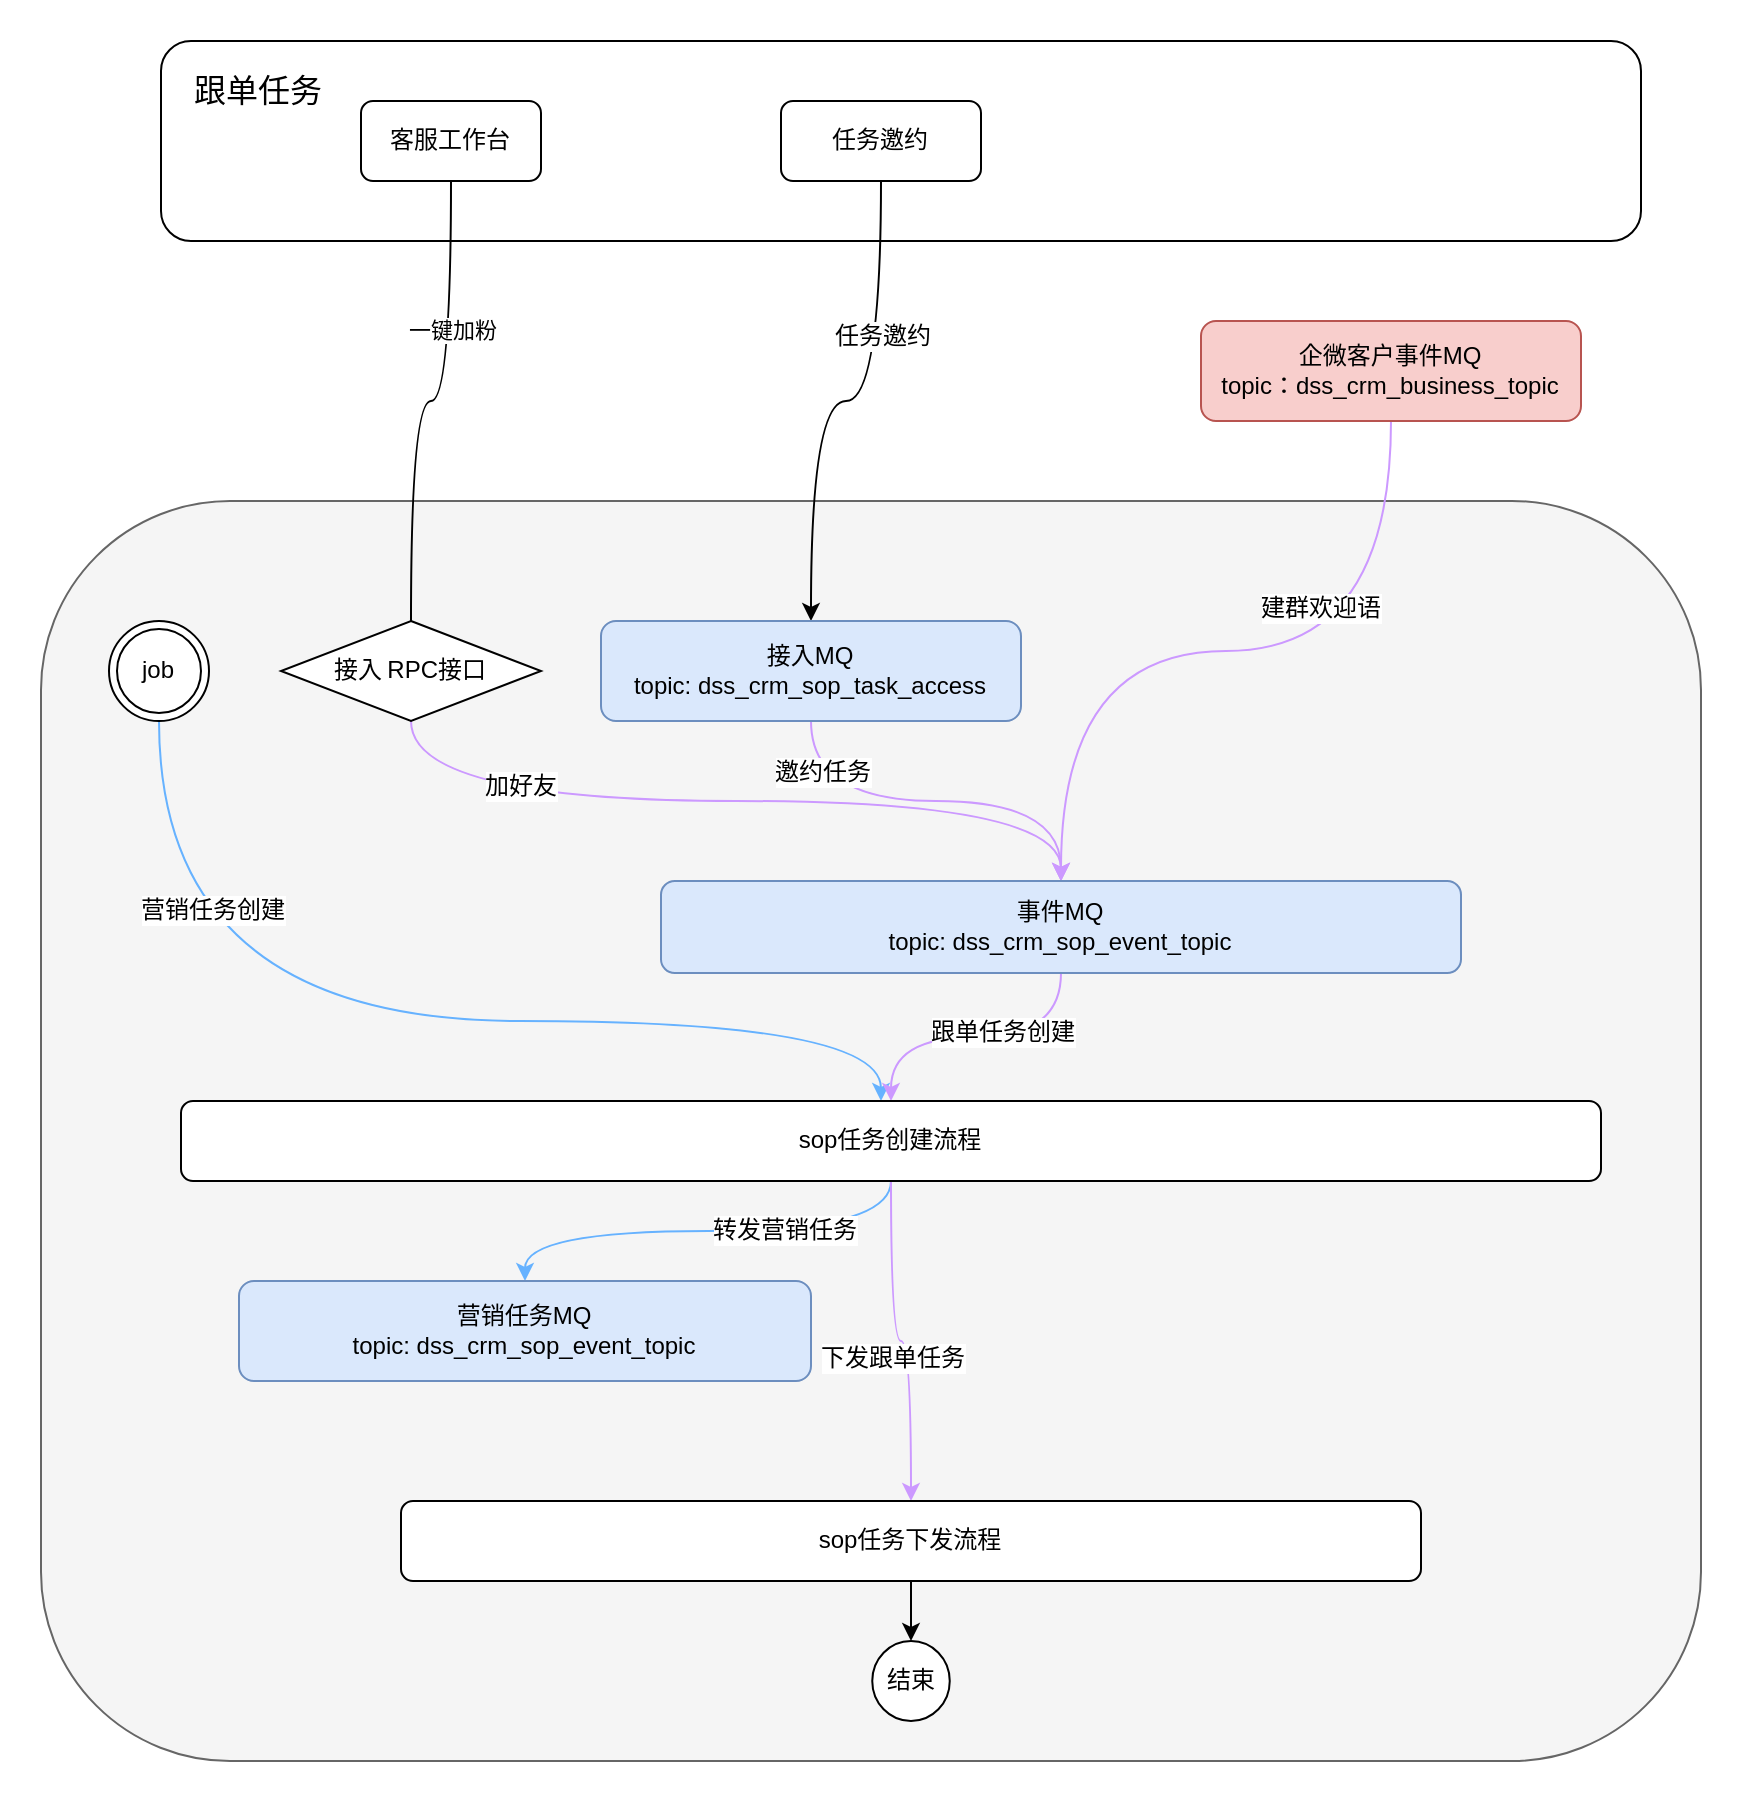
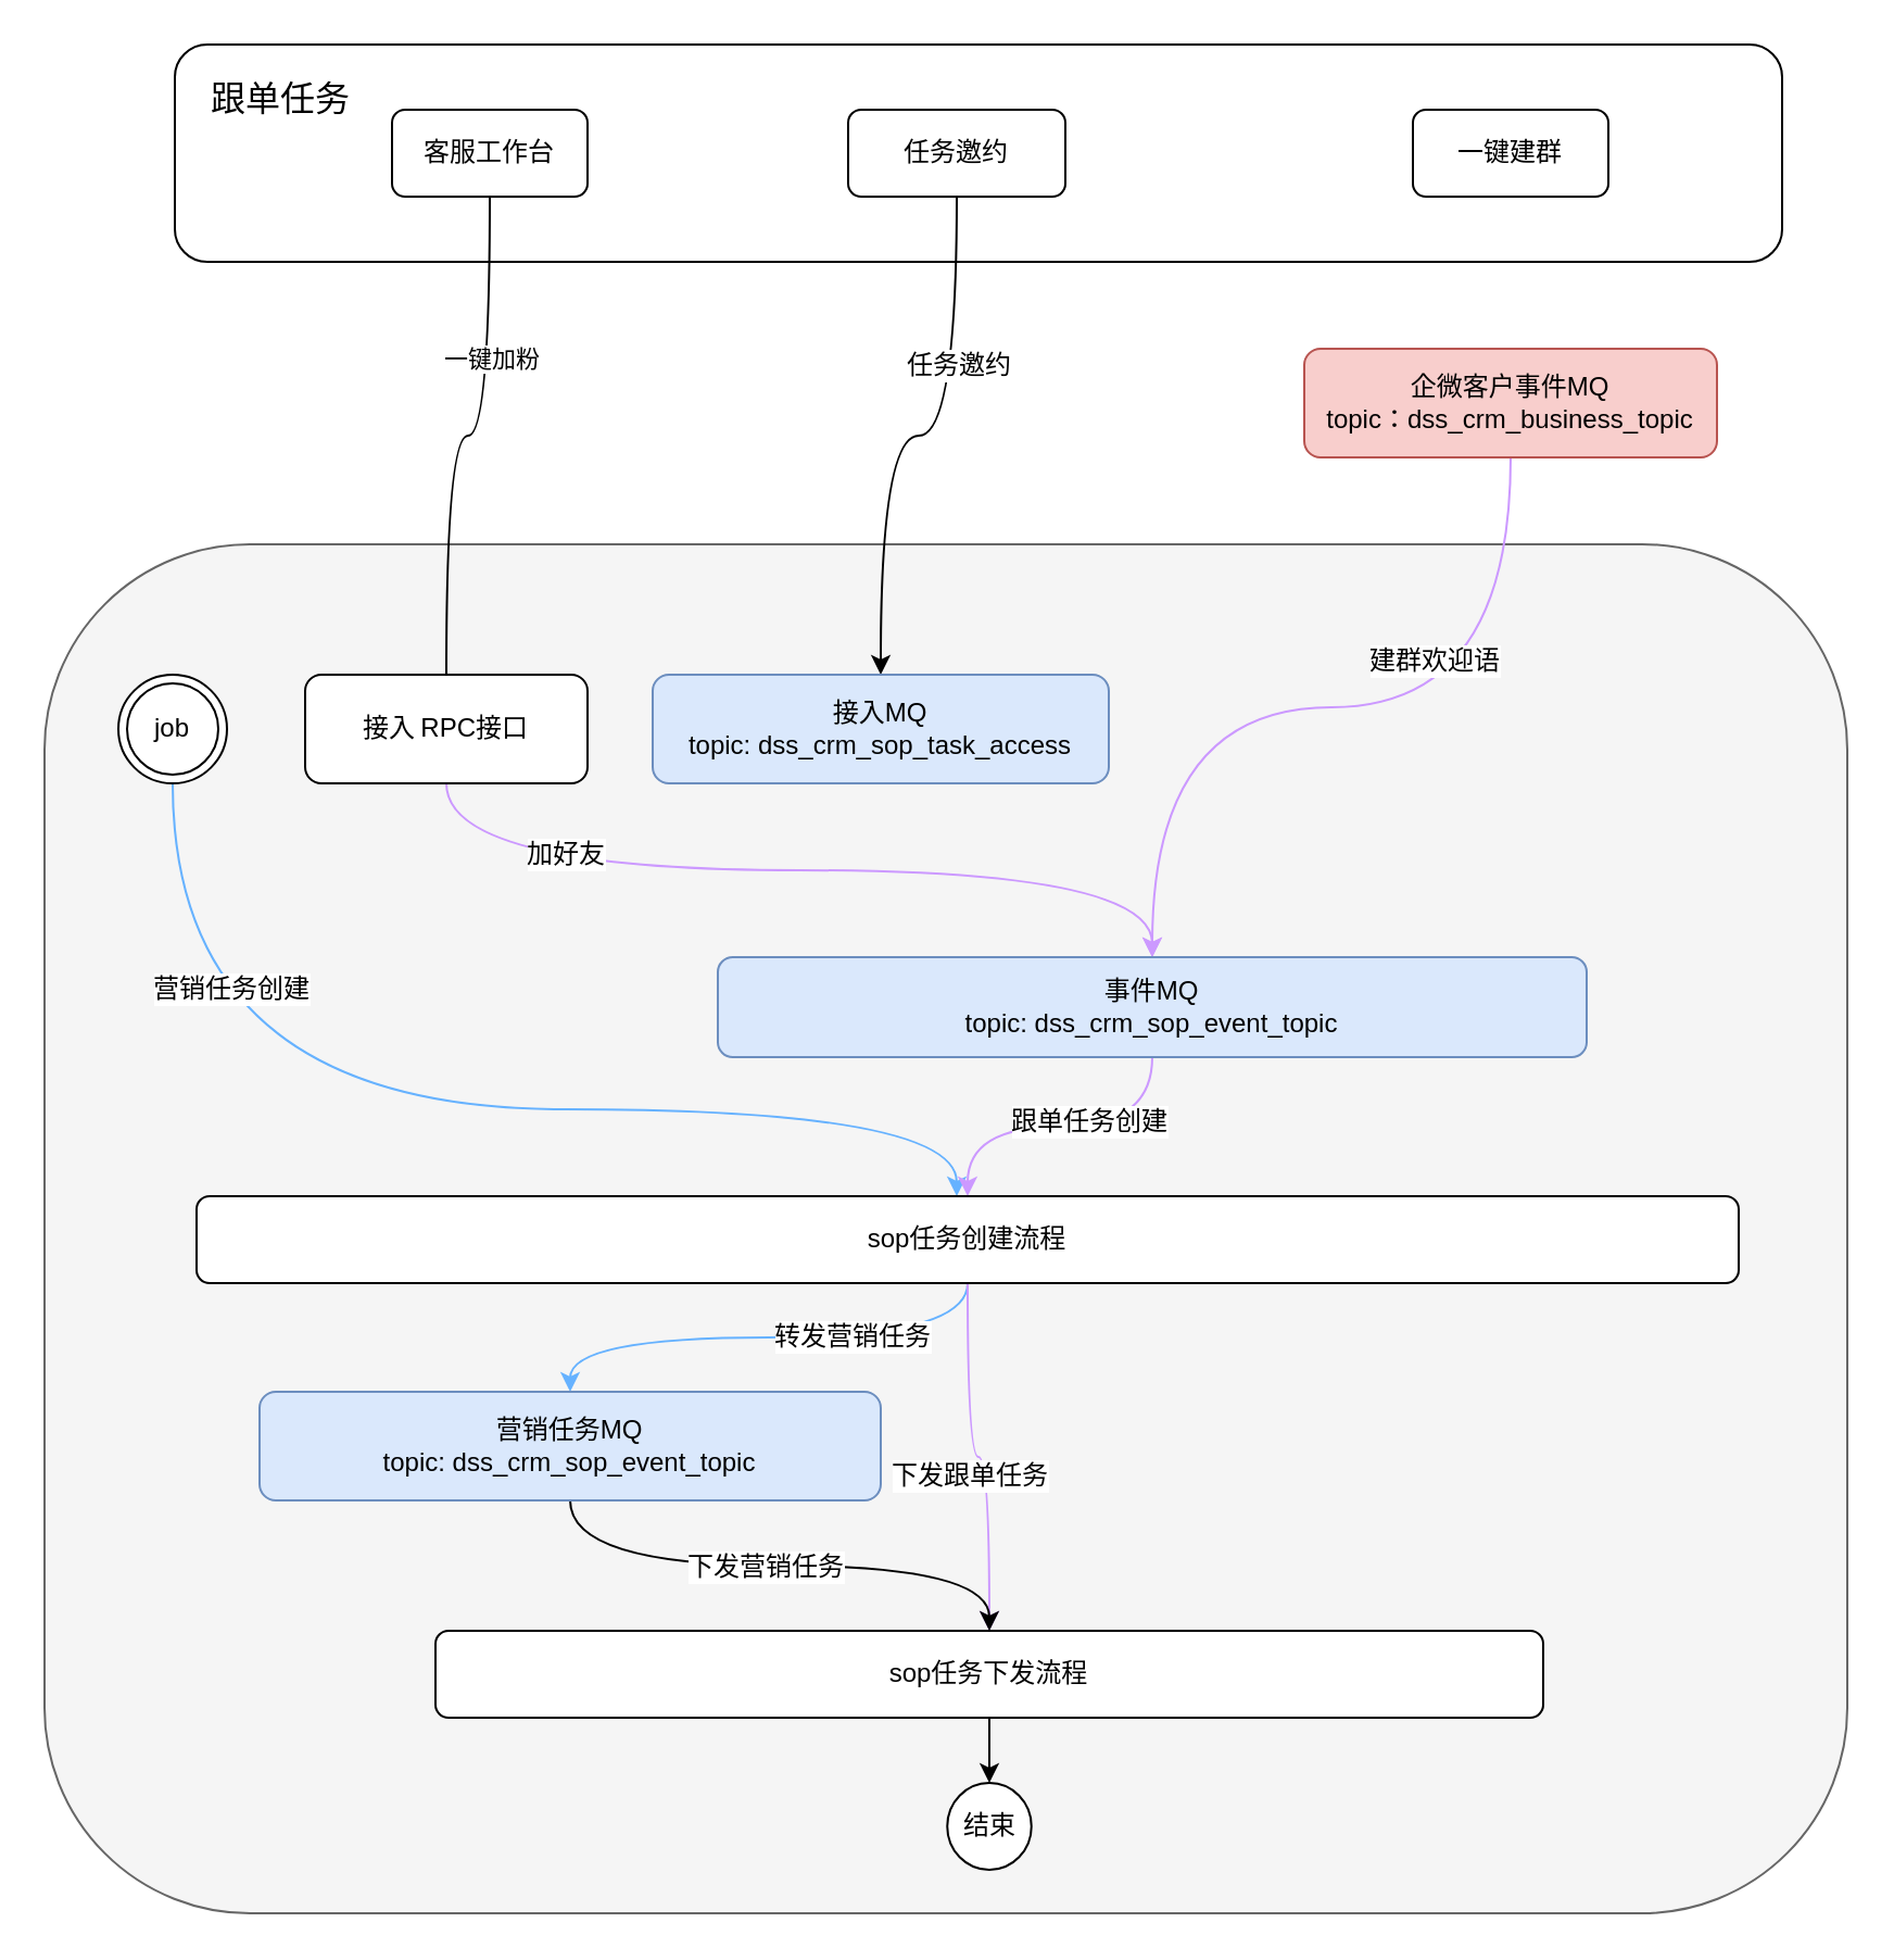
+ <mxCell id="7" value="一键建群" style="rounded=1;whiteSpace=wrap;html=1;" vertex="1" parent="1"><mxGeometry x="650" y="50" width="90" height="40" as="geometry" /></mxCell>
- <mxCell id="16" value="接入&lt;span style=&quot;white-space: pre;&quot;&gt;&#09;&lt;/span&gt;RPC接口" style="rhombus;whiteSpace=wrap;html=1;" vertex="1" parent="1"><mxGeometry x="140" y="310" width="130" height="50" as="geometry" /></mxCell>
+ <mxCell id="16" value="接入&lt;span style=&quot;white-space: pre;&quot;&gt;&#09;&lt;/span&gt;RPC接口" style="rounded=1;whiteSpace=wrap;html=1;" vertex="1" parent="1"><mxGeometry x="140" y="310" width="130" height="50" as="geometry" /></mxCell>
- <mxCell id="17" style="edgeStyle=orthogonalEdgeStyle;rounded=0;orthogonalLoop=1;jettySize=auto;html=1;fontFamily=Helvetica;fontSize=12;fontColor=default;curved=1;strokeColor=#CC99FF;" edge="1" parent="1" source="19" target="25"><mxGeometry relative="1" as="geometry" /></mxCell>
- <mxCell id="18" value="邀约任务" style="edgeLabel;html=1;align=center;verticalAlign=middle;resizable=0;points=[];fontSize=12;fontFamily=Helvetica;fontColor=default;" vertex="1" connectable="0" parent="17"><mxGeometry x="-0.759" y="5" relative="1" as="geometry"><mxPoint as="offset" /></mxGeometry></mxCell>
+ <mxCell id="32" style="edgeStyle=orthogonalEdgeStyle;rounded=0;orthogonalLoop=1;jettySize=auto;html=1;entryX=0.5;entryY=0;entryDx=0;entryDy=0;fontFamily=Helvetica;fontSize=12;fontColor=default;curved=1;" edge="1" parent="1" source="34" target="36"><mxGeometry relative="1" as="geometry" /></mxCell>
+ <mxCell id="33" value="下发营销任务" style="edgeLabel;html=1;align=center;verticalAlign=middle;resizable=0;points=[];fontSize=12;fontFamily=Helvetica;fontColor=default;" vertex="1" connectable="0" parent="32"><mxGeometry x="-0.06" relative="1" as="geometry"><mxPoint as="offset" /></mxGeometry></mxCell>
